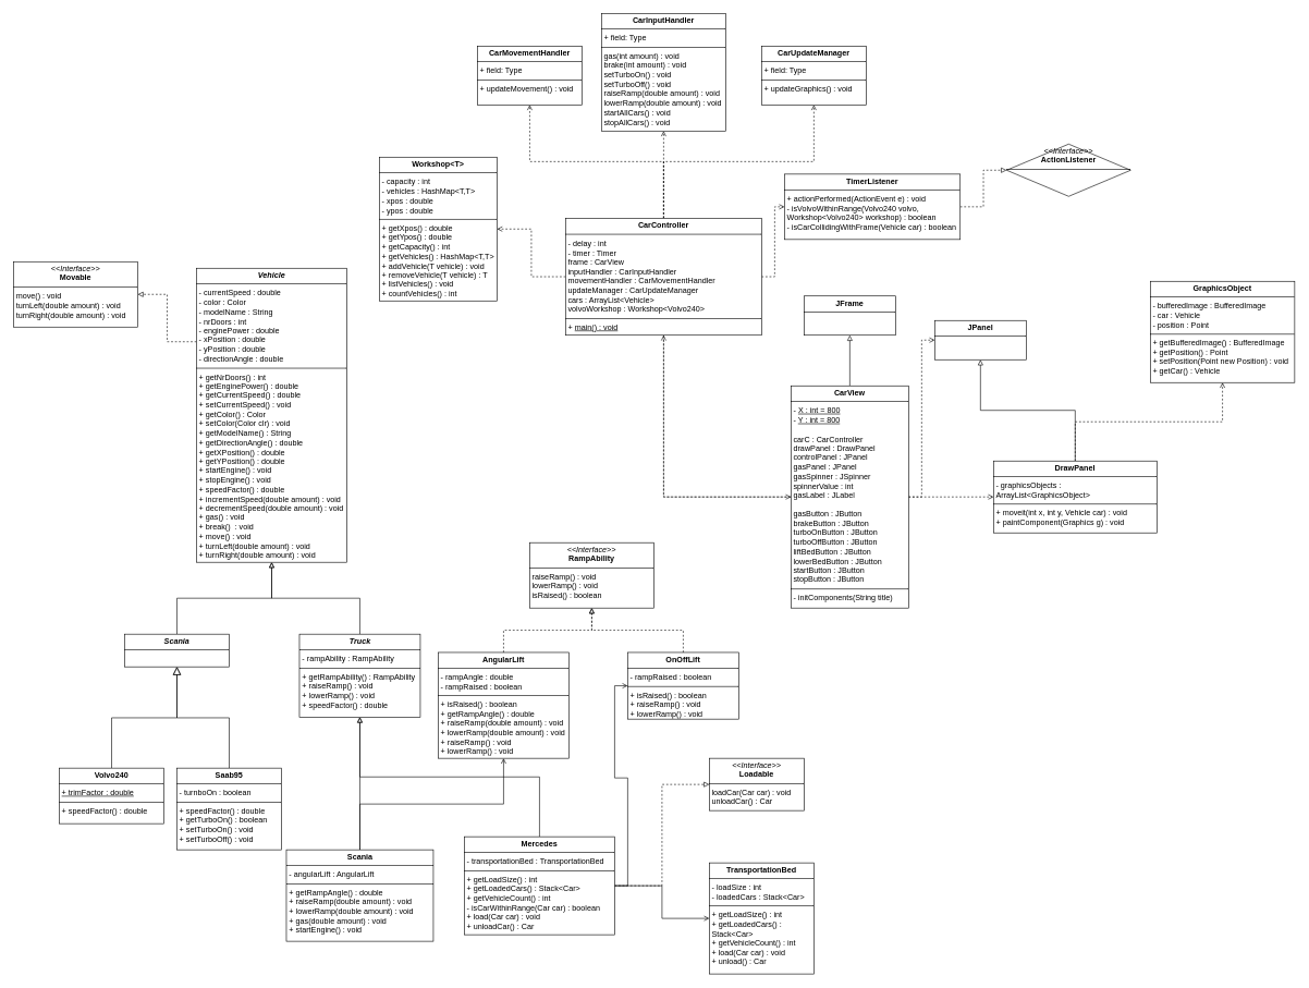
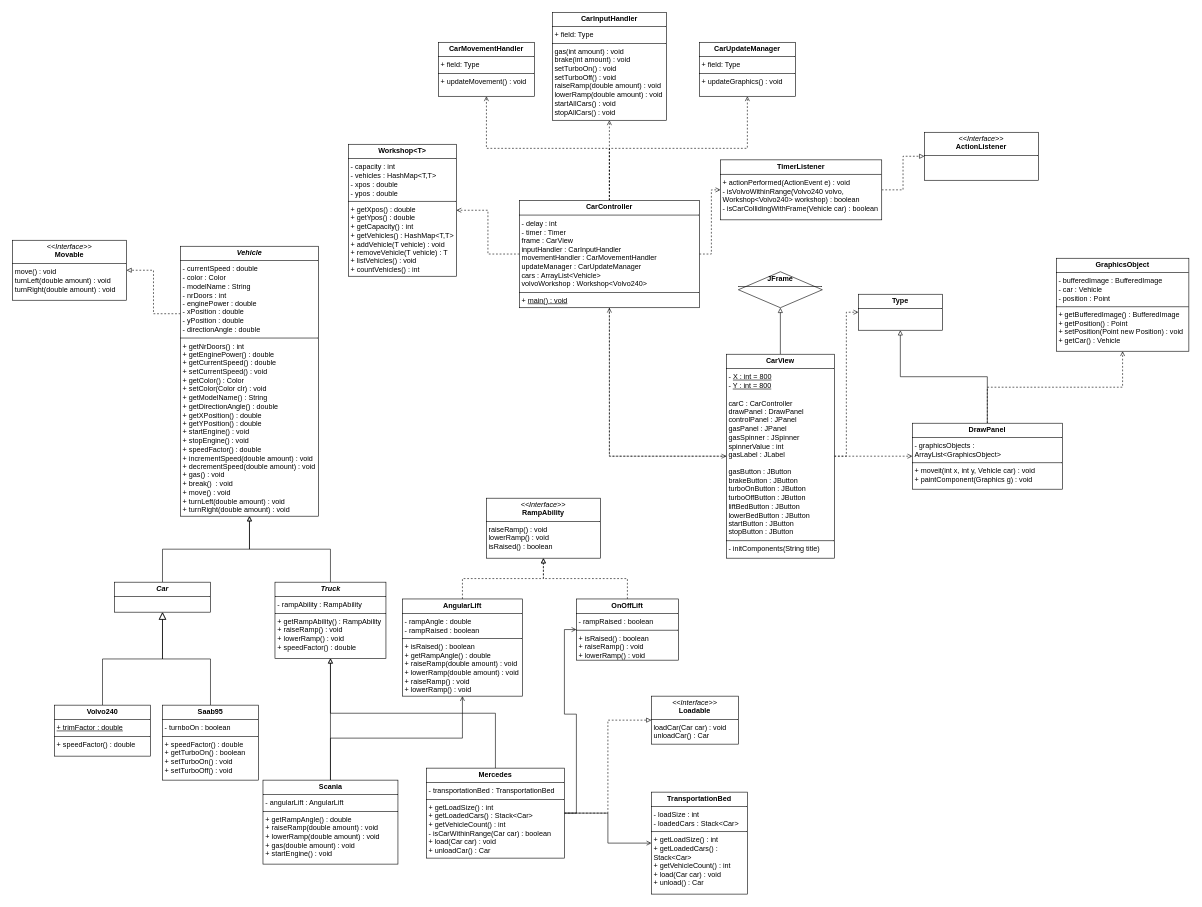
- <mxCell id="38" value="&lt;p style=&quot;margin:0px;margin-top:4px;text-align:center;&quot;&gt;&lt;i&gt;&amp;lt;&amp;lt;Interface&amp;gt;&amp;gt;&lt;/i&gt;&lt;br&gt;&lt;b&gt;ActionListener&lt;/b&gt;&lt;/p&gt;&lt;hr size=&quot;1&quot; style=&quot;border-style:solid;&quot;&gt;&lt;p style=&quot;margin:0px;margin-left:4px;&quot;&gt;&lt;br&gt;&lt;/p&gt;" style="rhombus;verticalAlign=top;align=left;overflow=fill;html=1;whiteSpace=wrap;" parent="1" vertex="1"><mxGeometry x="1540" y="220" width="190" height="80" as="geometry" /></mxCell>
+ <mxCell id="38" value="&lt;p style=&quot;margin:0px;margin-top:4px;text-align:center;&quot;&gt;&lt;i&gt;&amp;lt;&amp;lt;Interface&amp;gt;&amp;gt;&lt;/i&gt;&lt;br&gt;&lt;b&gt;ActionListener&lt;/b&gt;&lt;/p&gt;&lt;hr size=&quot;1&quot; style=&quot;border-style:solid;&quot;&gt;&lt;p style=&quot;margin:0px;margin-left:4px;&quot;&gt;&lt;br&gt;&lt;/p&gt;" style="verticalAlign=top;align=left;overflow=fill;html=1;whiteSpace=wrap;" parent="1" vertex="1"><mxGeometry x="1540" y="220" width="190" height="80" as="geometry" /></mxCell>
- <mxCell id="49" value="&lt;p style=&quot;margin:0px;margin-top:4px;text-align:center;&quot;&gt;&lt;b&gt;JFrame&lt;/b&gt;&lt;/p&gt;&lt;hr size=&quot;1&quot; style=&quot;border-style:solid;&quot;&gt;&lt;div style=&quot;height:2px;&quot;&gt;&lt;/div&gt;&lt;div style=&quot;height:2px;&quot;&gt;&lt;/div&gt;" style="verticalAlign=top;align=left;overflow=fill;html=1;whiteSpace=wrap;" parent="1" vertex="1"><mxGeometry x="1230" y="452.5" width="140" height="60" as="geometry" /></mxCell>
+ <mxCell id="49" value="&lt;p style=&quot;margin:0px;margin-top:4px;text-align:center;&quot;&gt;&lt;b&gt;JFrame&lt;/b&gt;&lt;/p&gt;&lt;hr size=&quot;1&quot; style=&quot;border-style:solid;&quot;&gt;&lt;div style=&quot;height:2px;&quot;&gt;&lt;/div&gt;&lt;div style=&quot;height:2px;&quot;&gt;&lt;/div&gt;" style="rhombus;verticalAlign=top;align=left;overflow=fill;html=1;whiteSpace=wrap;" parent="1" vertex="1"><mxGeometry x="1230" y="452.5" width="140" height="60" as="geometry" /></mxCell>
- <mxCell id="48" value="&lt;p style=&quot;margin:0px;margin-top:4px;text-align:center;&quot;&gt;&lt;b&gt;JPanel&lt;/b&gt;&lt;/p&gt;&lt;hr size=&quot;1&quot; style=&quot;border-style:solid;&quot;&gt;&lt;div style=&quot;height:2px;&quot;&gt;&lt;/div&gt;" style="verticalAlign=top;align=left;overflow=fill;html=1;whiteSpace=wrap;" parent="1" vertex="1"><mxGeometry x="1430" y="490" width="140" height="60" as="geometry" /></mxCell>
+ <mxCell id="48" value="&lt;p style=&quot;margin:0px;margin-top:4px;text-align:center;&quot;&gt;&lt;b&gt;Type&lt;/b&gt;&lt;/p&gt;&lt;hr size=&quot;1&quot; style=&quot;border-style:solid;&quot;&gt;&lt;div style=&quot;height:2px;&quot;&gt;&lt;/div&gt;" style="verticalAlign=top;align=left;overflow=fill;html=1;whiteSpace=wrap;" parent="1" vertex="1"><mxGeometry x="1430" y="490" width="140" height="60" as="geometry" /></mxCell>
- <mxCell id="27" value="&lt;p style=&quot;margin:0px;margin-top:4px;text-align:center;&quot;&gt;&lt;b&gt;&lt;i&gt;Scania&lt;/i&gt;&lt;/b&gt;&lt;/p&gt;&lt;hr size=&quot;1&quot; style=&quot;border-style:solid;&quot;&gt;&lt;p style=&quot;margin:0px;margin-left:4px;&quot;&gt;&lt;br&gt;&lt;/p&gt;" style="verticalAlign=top;align=left;overflow=fill;html=1;whiteSpace=wrap;" parent="1" vertex="1"><mxGeometry x="190" y="970" width="160" height="50" as="geometry" /></mxCell>
+ <mxCell id="27" value="&lt;p style=&quot;margin:0px;margin-top:4px;text-align:center;&quot;&gt;&lt;b&gt;&lt;i&gt;Car&lt;/i&gt;&lt;/b&gt;&lt;/p&gt;&lt;hr size=&quot;1&quot; style=&quot;border-style:solid;&quot;&gt;&lt;p style=&quot;margin:0px;margin-left:4px;&quot;&gt;&lt;br&gt;&lt;/p&gt;" style="verticalAlign=top;align=left;overflow=fill;html=1;whiteSpace=wrap;" parent="1" vertex="1"><mxGeometry x="190" y="970" width="160" height="50" as="geometry" /></mxCell>
